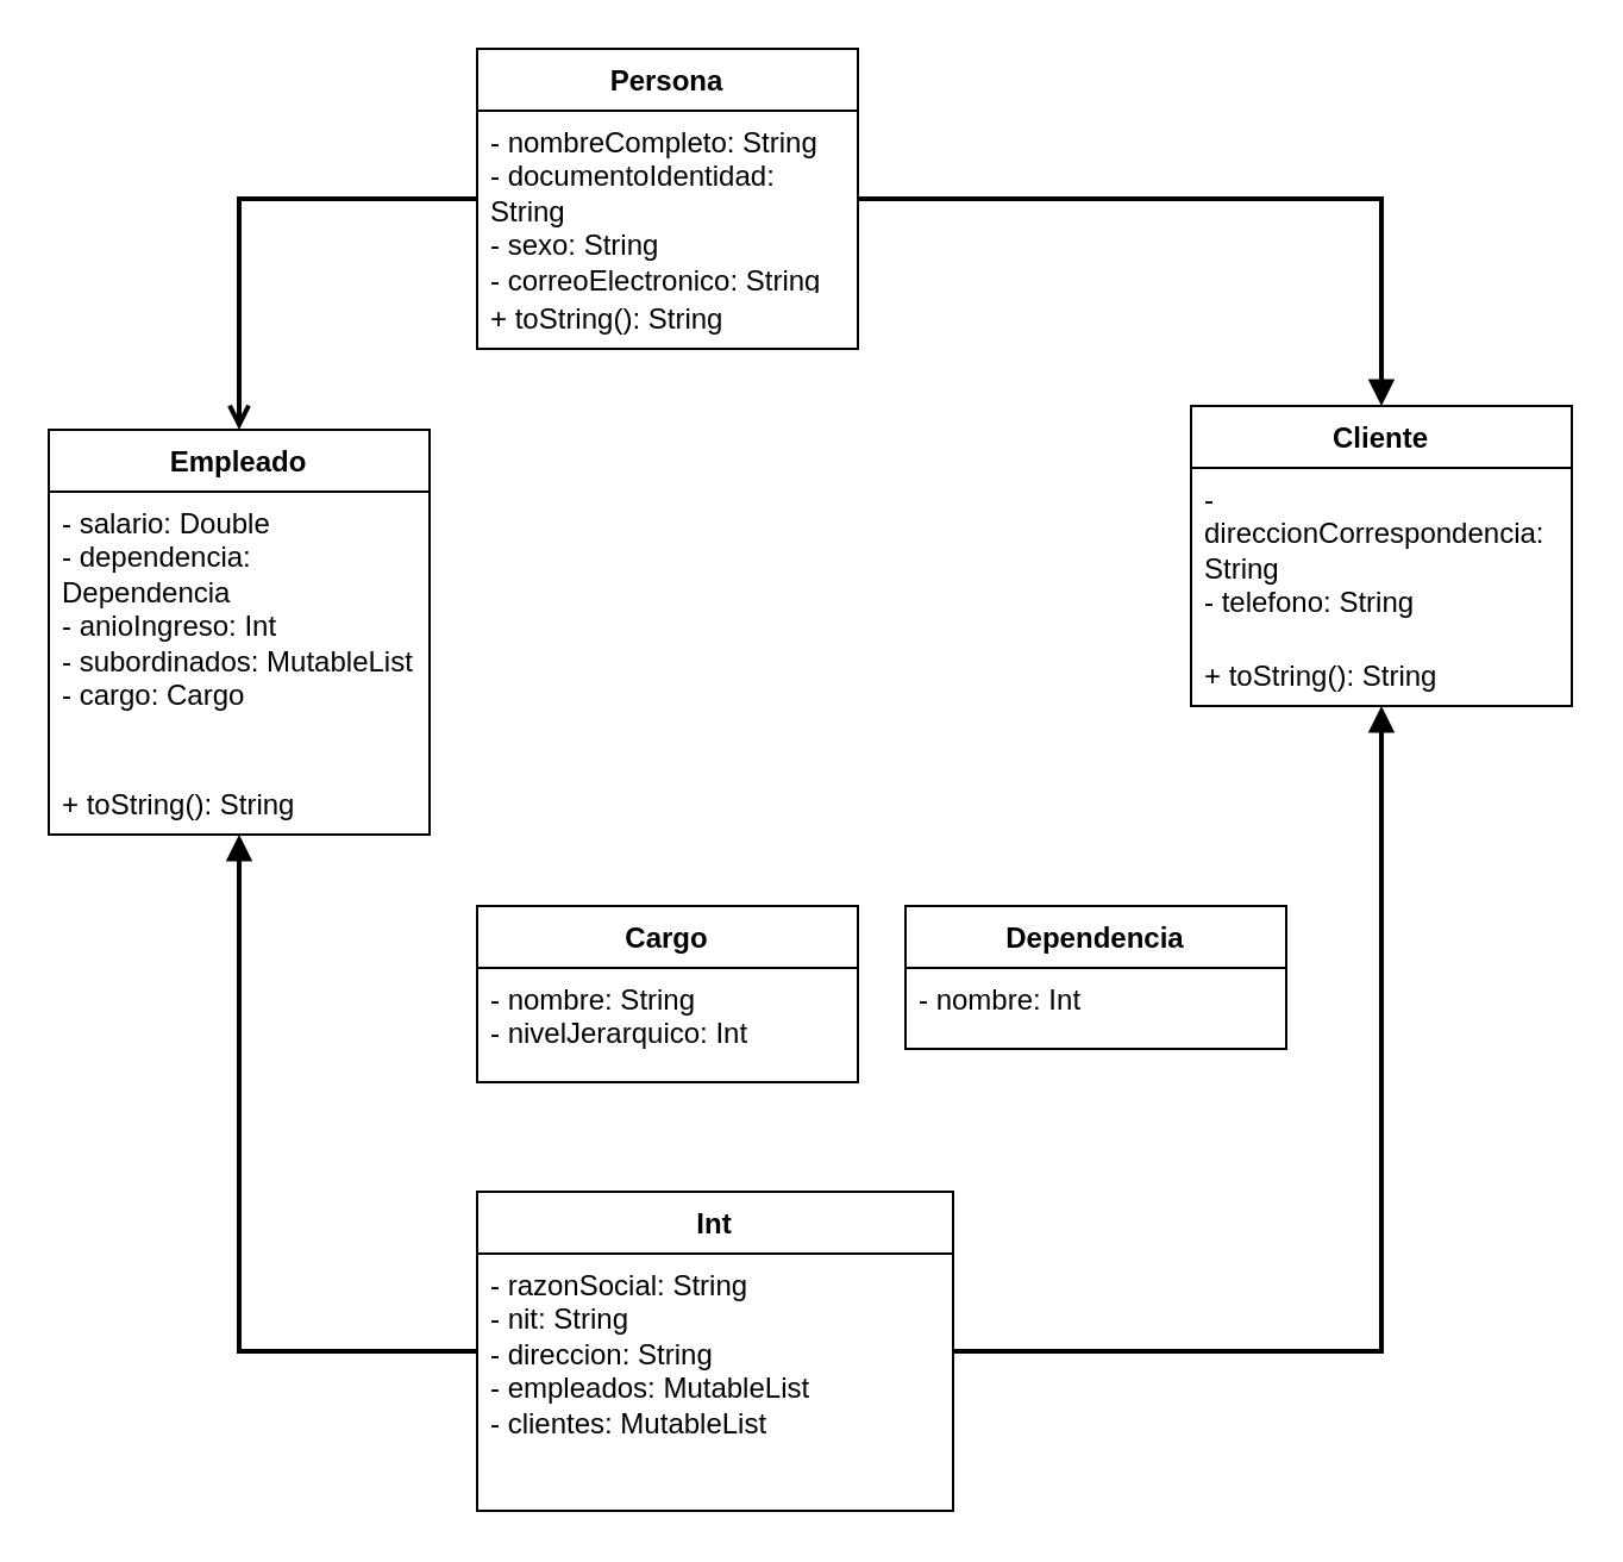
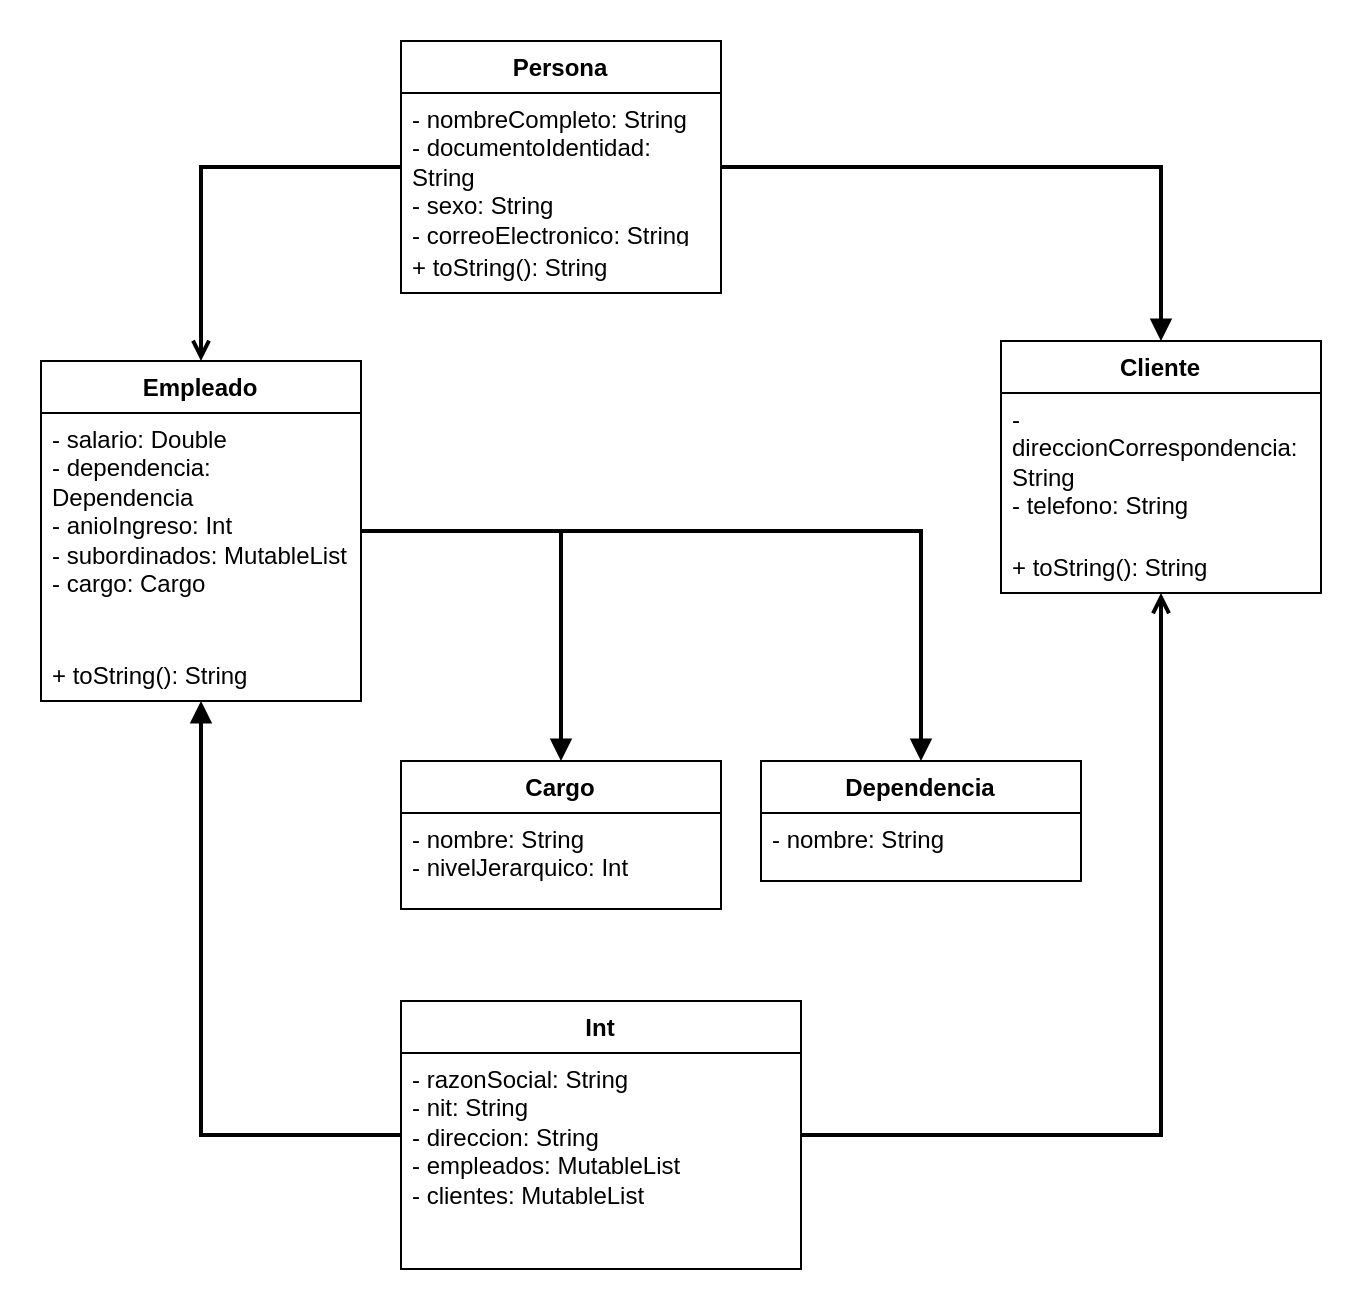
+ <mxCell id="20" style="edgeStyle=orthogonalEdgeStyle;rounded=0;orthogonalLoop=1;jettySize=auto;curved=0;strokeColor=#000000;strokeWidth=2;endArrow=block;endFill=1;" edge="1" parent="1" source="5" target="13"><mxGeometry relative="1" as="geometry" /></mxCell>
- <mxCell id="22" style="edgeStyle=orthogonalEdgeStyle;rounded=0;orthogonalLoop=1;jettySize=auto;curved=0;strokeColor=#000000;strokeWidth=2;endArrow=block;endFill=1;" edge="1" parent="1" source="15" target="8"><mxGeometry relative="1" as="geometry" /></mxCell>
+ <mxCell id="22" style="edgeStyle=orthogonalEdgeStyle;rounded=0;orthogonalLoop=1;jettySize=auto;curved=0;strokeColor=#000000;strokeWidth=2;endArrow=open;endFill=1;" edge="1" parent="1" source="15" target="8"><mxGeometry relative="1" as="geometry" /></mxCell>
+ <mxCell id="19" style="edgeStyle=orthogonalEdgeStyle;rounded=0;orthogonalLoop=1;jettySize=auto;curved=0;strokeColor=#000000;strokeWidth=2;endArrow=block;endFill=1;" edge="1" parent="1" source="5" target="11"><mxGeometry relative="1" as="geometry" /></mxCell>
- <mxCell id="14" value="- nombre: Int" style="text;strokeColor=none;fillColor=none;align=left;verticalAlign=top;spacingLeft=4;spacingRight=4;overflow=hidden;rotatable=0;points=[[0,0.5],[1,0.5]];portConstraint=eastwest;whiteSpace=wrap;html=1;" vertex="1" parent="13"><mxGeometry y="26" width="160" height="34" as="geometry" /></mxCell>
+ <mxCell id="14" value="- nombre: String" style="text;strokeColor=none;fillColor=none;align=left;verticalAlign=top;spacingLeft=4;spacingRight=4;overflow=hidden;rotatable=0;points=[[0,0.5],[1,0.5]];portConstraint=eastwest;whiteSpace=wrap;html=1;" vertex="1" parent="13"><mxGeometry y="26" width="160" height="34" as="geometry" /></mxCell>
